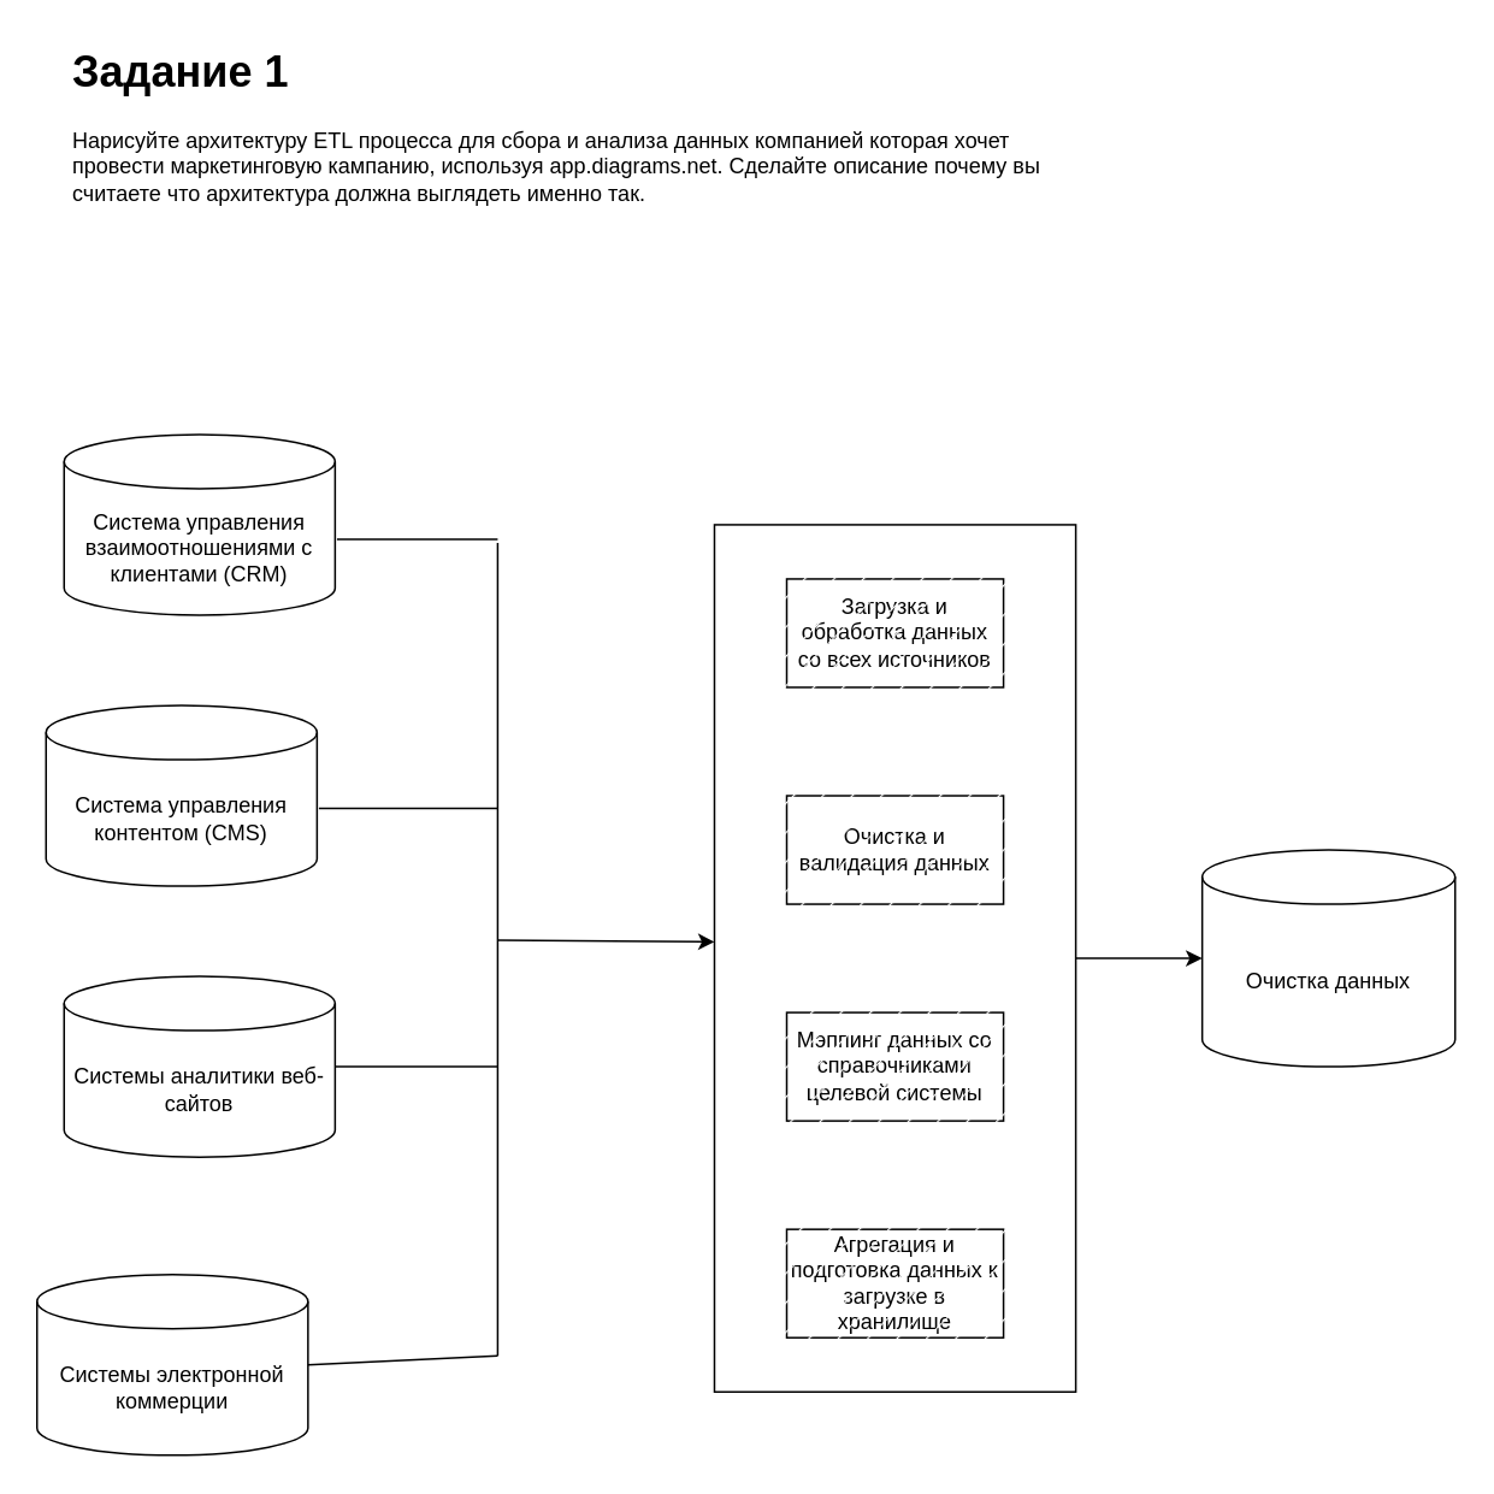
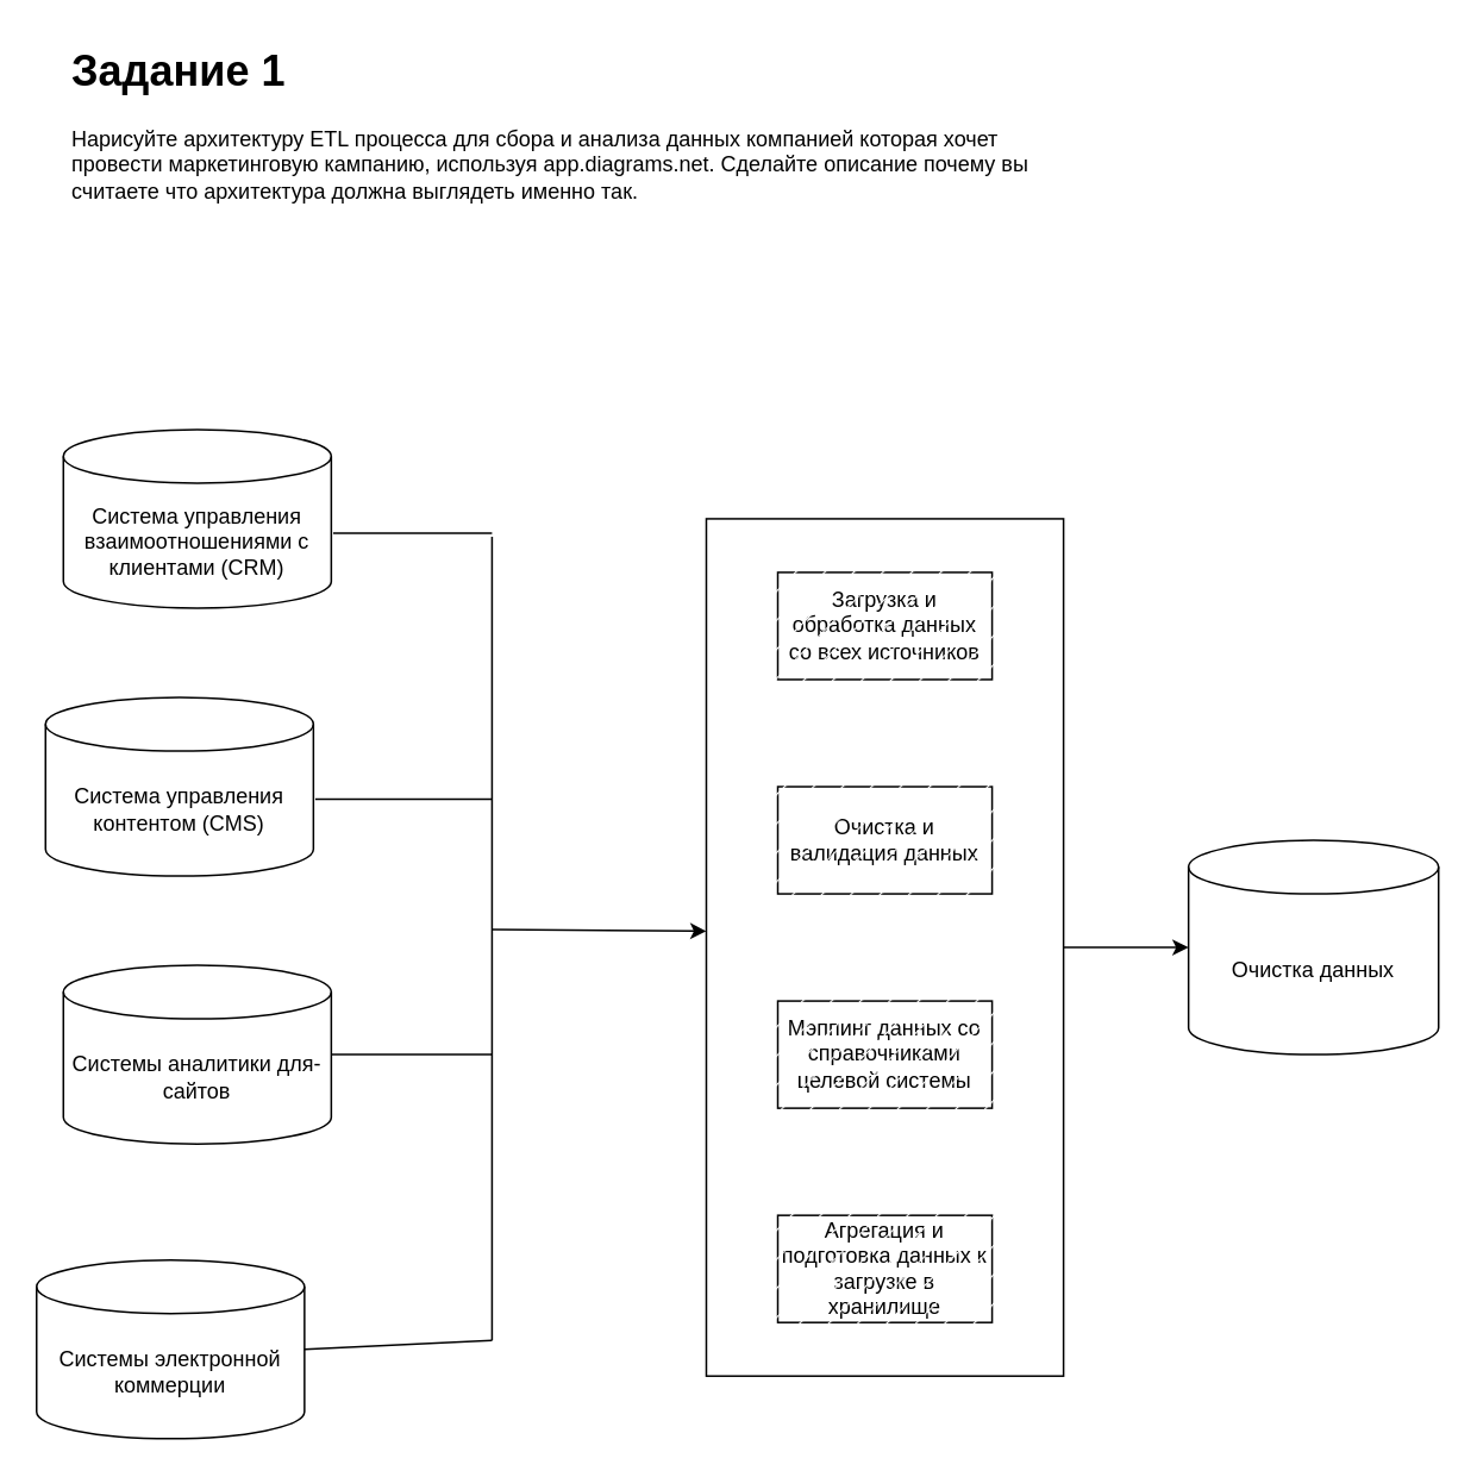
- <mxCell id="5" value="Системы аналитики веб-сайтов" style="shape=cylinder3;whiteSpace=wrap;html=1;boundedLbl=1;backgroundOutline=1;size=15;" vertex="1" parent="1"><mxGeometry x="35" y="540" width="150" height="100" as="geometry" /></mxCell>
+ <mxCell id="5" value="Системы аналитики для-сайтов" style="shape=cylinder3;whiteSpace=wrap;html=1;boundedLbl=1;backgroundOutline=1;size=15;" vertex="1" parent="1"><mxGeometry x="35" y="540" width="150" height="100" as="geometry" /></mxCell>
